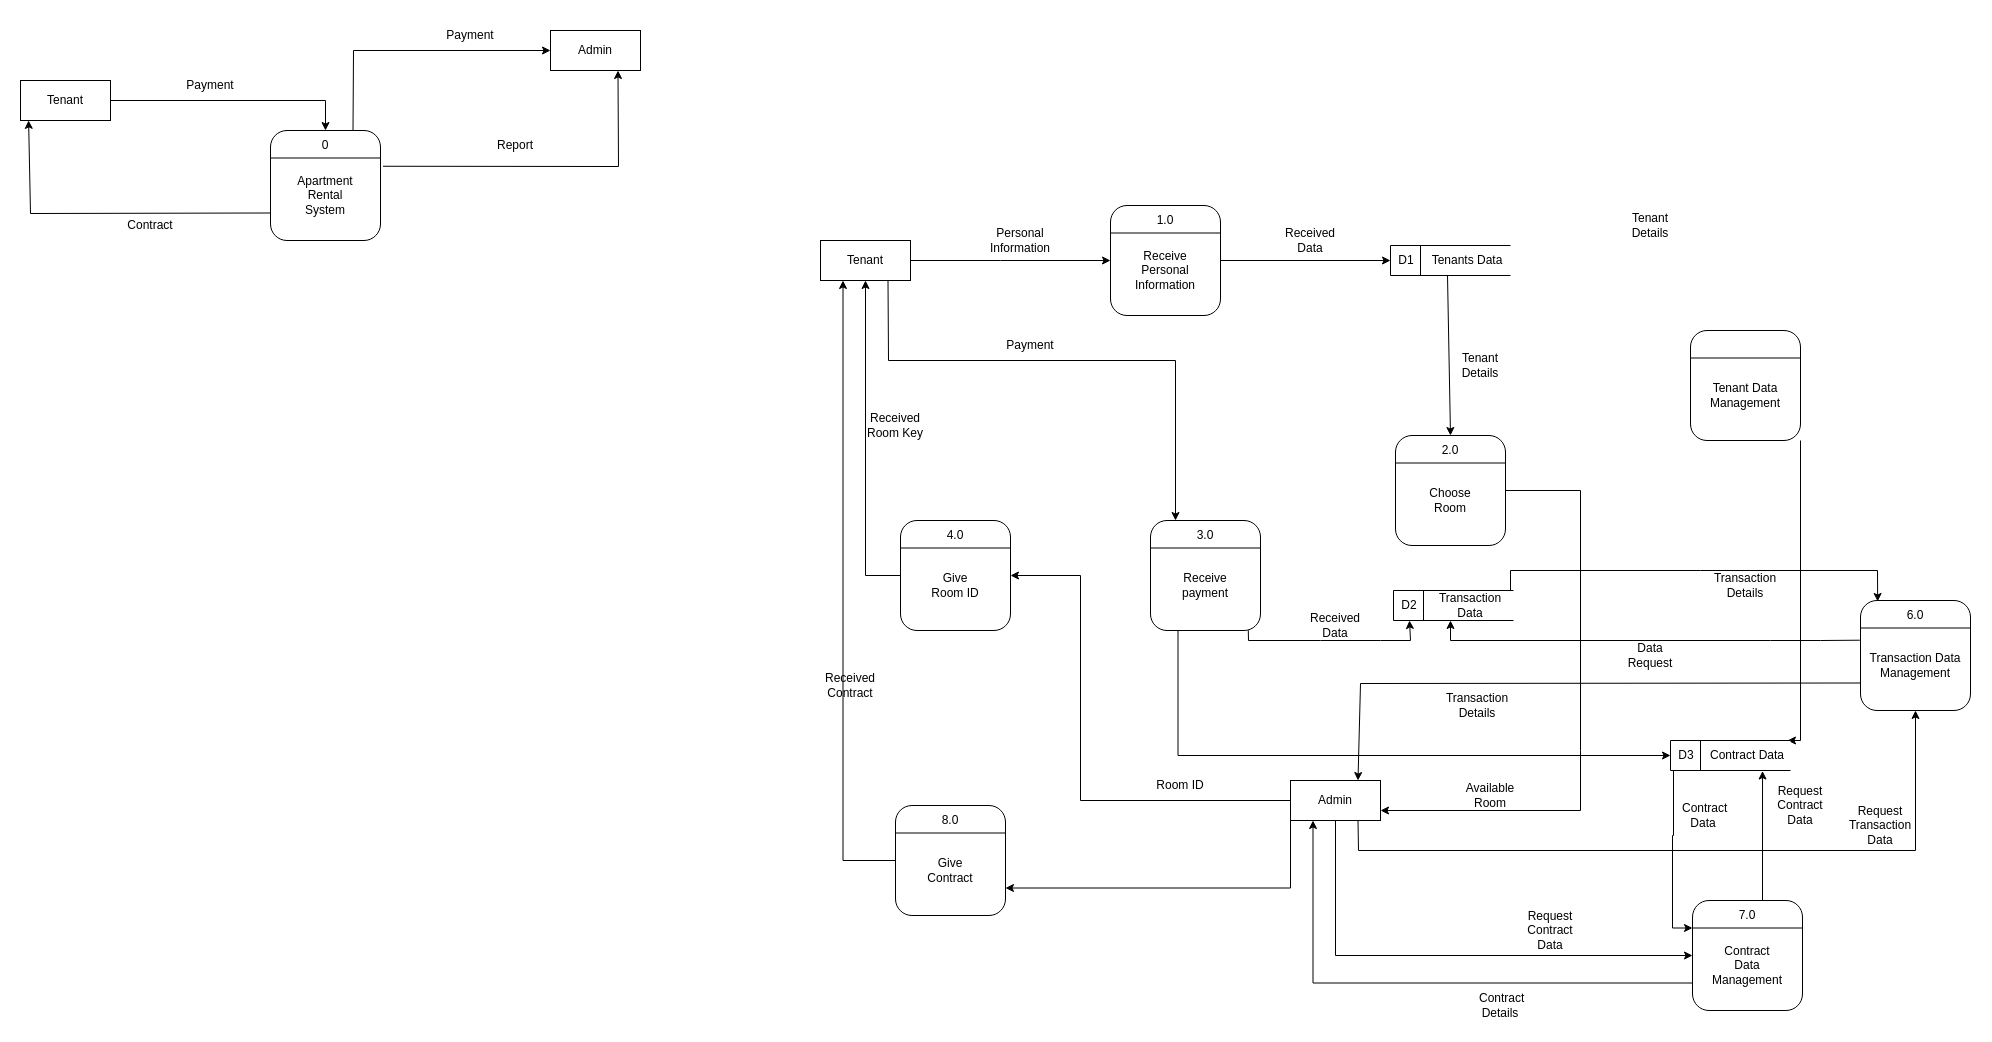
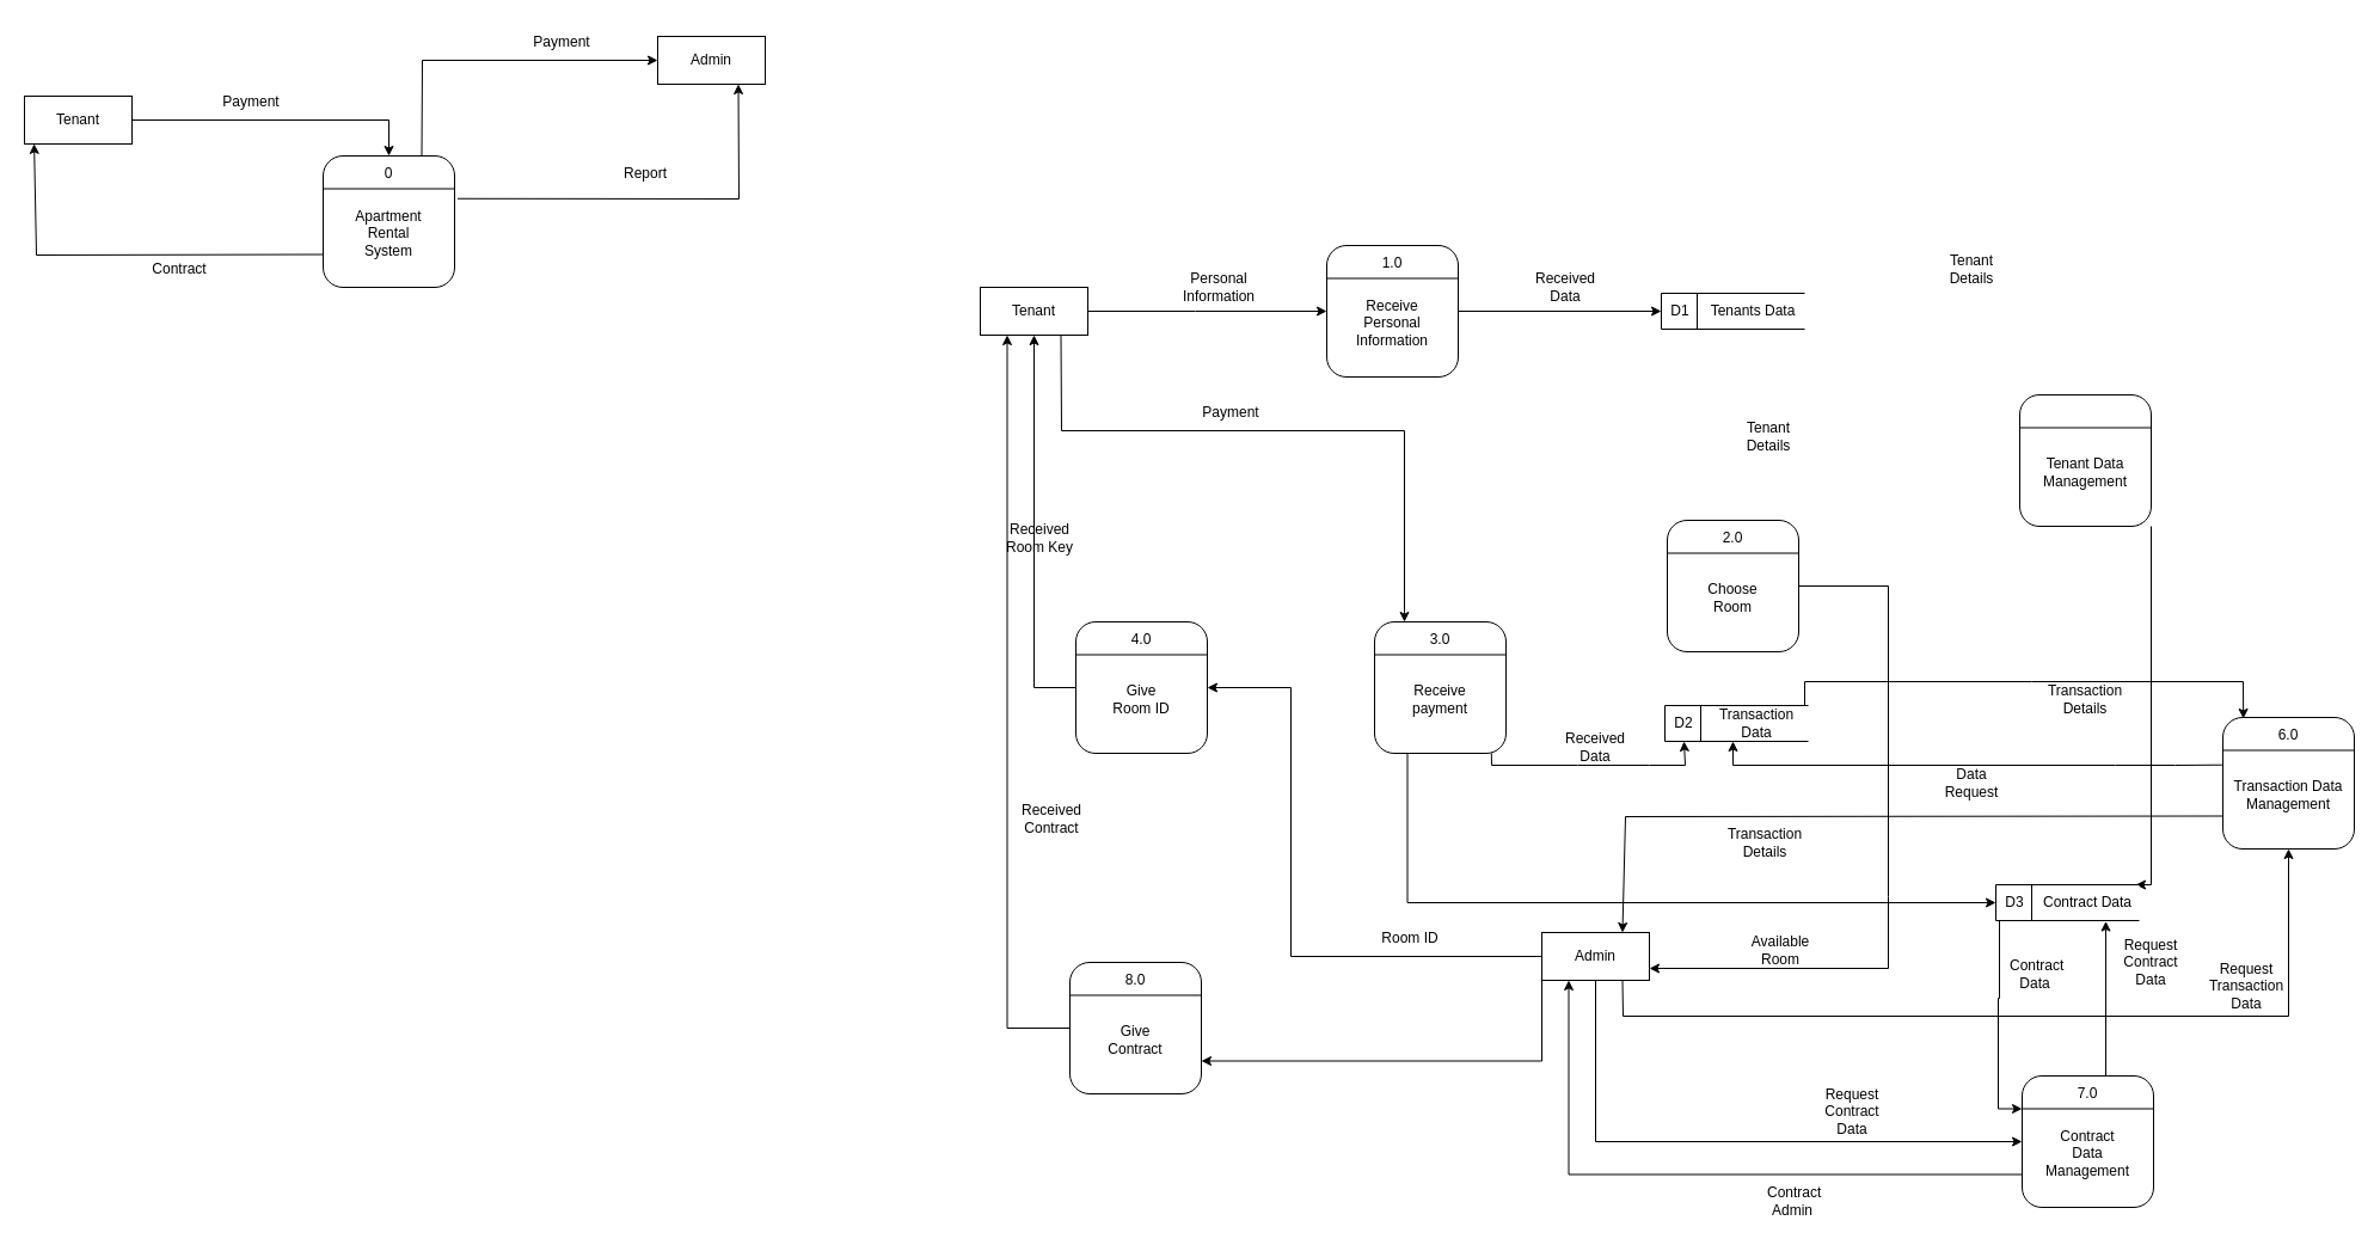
- <mxCell id="57" value="Report" style="text;html=1;align=center;verticalAlign=middle;whiteSpace=wrap;rounded=0;" parent="1" vertex="1"><mxGeometry x="485" y="130" width="60" height="30" as="geometry" /></mxCell>
+ <mxCell id="57" value="Report" style="text;html=1;align=center;verticalAlign=middle;whiteSpace=wrap;rounded=0;" parent="1" vertex="1"><mxGeometry x="510" y="130" width="60" height="30" as="geometry" /></mxCell>
- <mxCell id="27" value="" style="endArrow=classic;html=1;rounded=0;entryX=0.5;entryY=0;entryDx=0;entryDy=0;exitX=0.25;exitY=1;exitDx=0;exitDy=0;" parent="1" source="20" target="25" edge="1"><mxGeometry width="50" height="50" relative="1" as="geometry"><mxPoint x="1442" y="350" as="sourcePoint" /><mxPoint x="1492" y="300" as="targetPoint" /></mxGeometry></mxCell>
- <mxCell id="45" value="Received Room Key" style="text;html=1;align=center;verticalAlign=middle;whiteSpace=wrap;rounded=0;" parent="1" vertex="1"><mxGeometry x="865" y="410" width="60" height="30" as="geometry" /></mxCell>
+ <mxCell id="45" value="Received Room Key" style="text;html=1;align=center;verticalAlign=middle;whiteSpace=wrap;rounded=0;" parent="1" vertex="1"><mxGeometry x="840" y="435" width="60" height="30" as="geometry" /></mxCell>
- <mxCell id="95" value="Received Contract" style="text;html=1;align=center;verticalAlign=middle;whiteSpace=wrap;rounded=0;" parent="1" vertex="1"><mxGeometry x="820" y="670" width="60" height="30" as="geometry" /></mxCell>
+ <mxCell id="95" value="Received Contract" style="text;html=1;align=center;verticalAlign=middle;whiteSpace=wrap;rounded=0;" parent="1" vertex="1"><mxGeometry x="850" y="670" width="60" height="30" as="geometry" /></mxCell>
- <mxCell id="99" value="&amp;nbsp;Contract Details" style="text;html=1;align=center;verticalAlign=middle;whiteSpace=wrap;rounded=0;" parent="1" vertex="1"><mxGeometry x="1470" y="990" width="60" height="30" as="geometry" /></mxCell>
+ <mxCell id="99" value="&amp;nbsp;Contract Admin" style="text;html=1;align=center;verticalAlign=middle;whiteSpace=wrap;rounded=0;" parent="1" vertex="1"><mxGeometry x="1470" y="990" width="60" height="30" as="geometry" /></mxCell>
